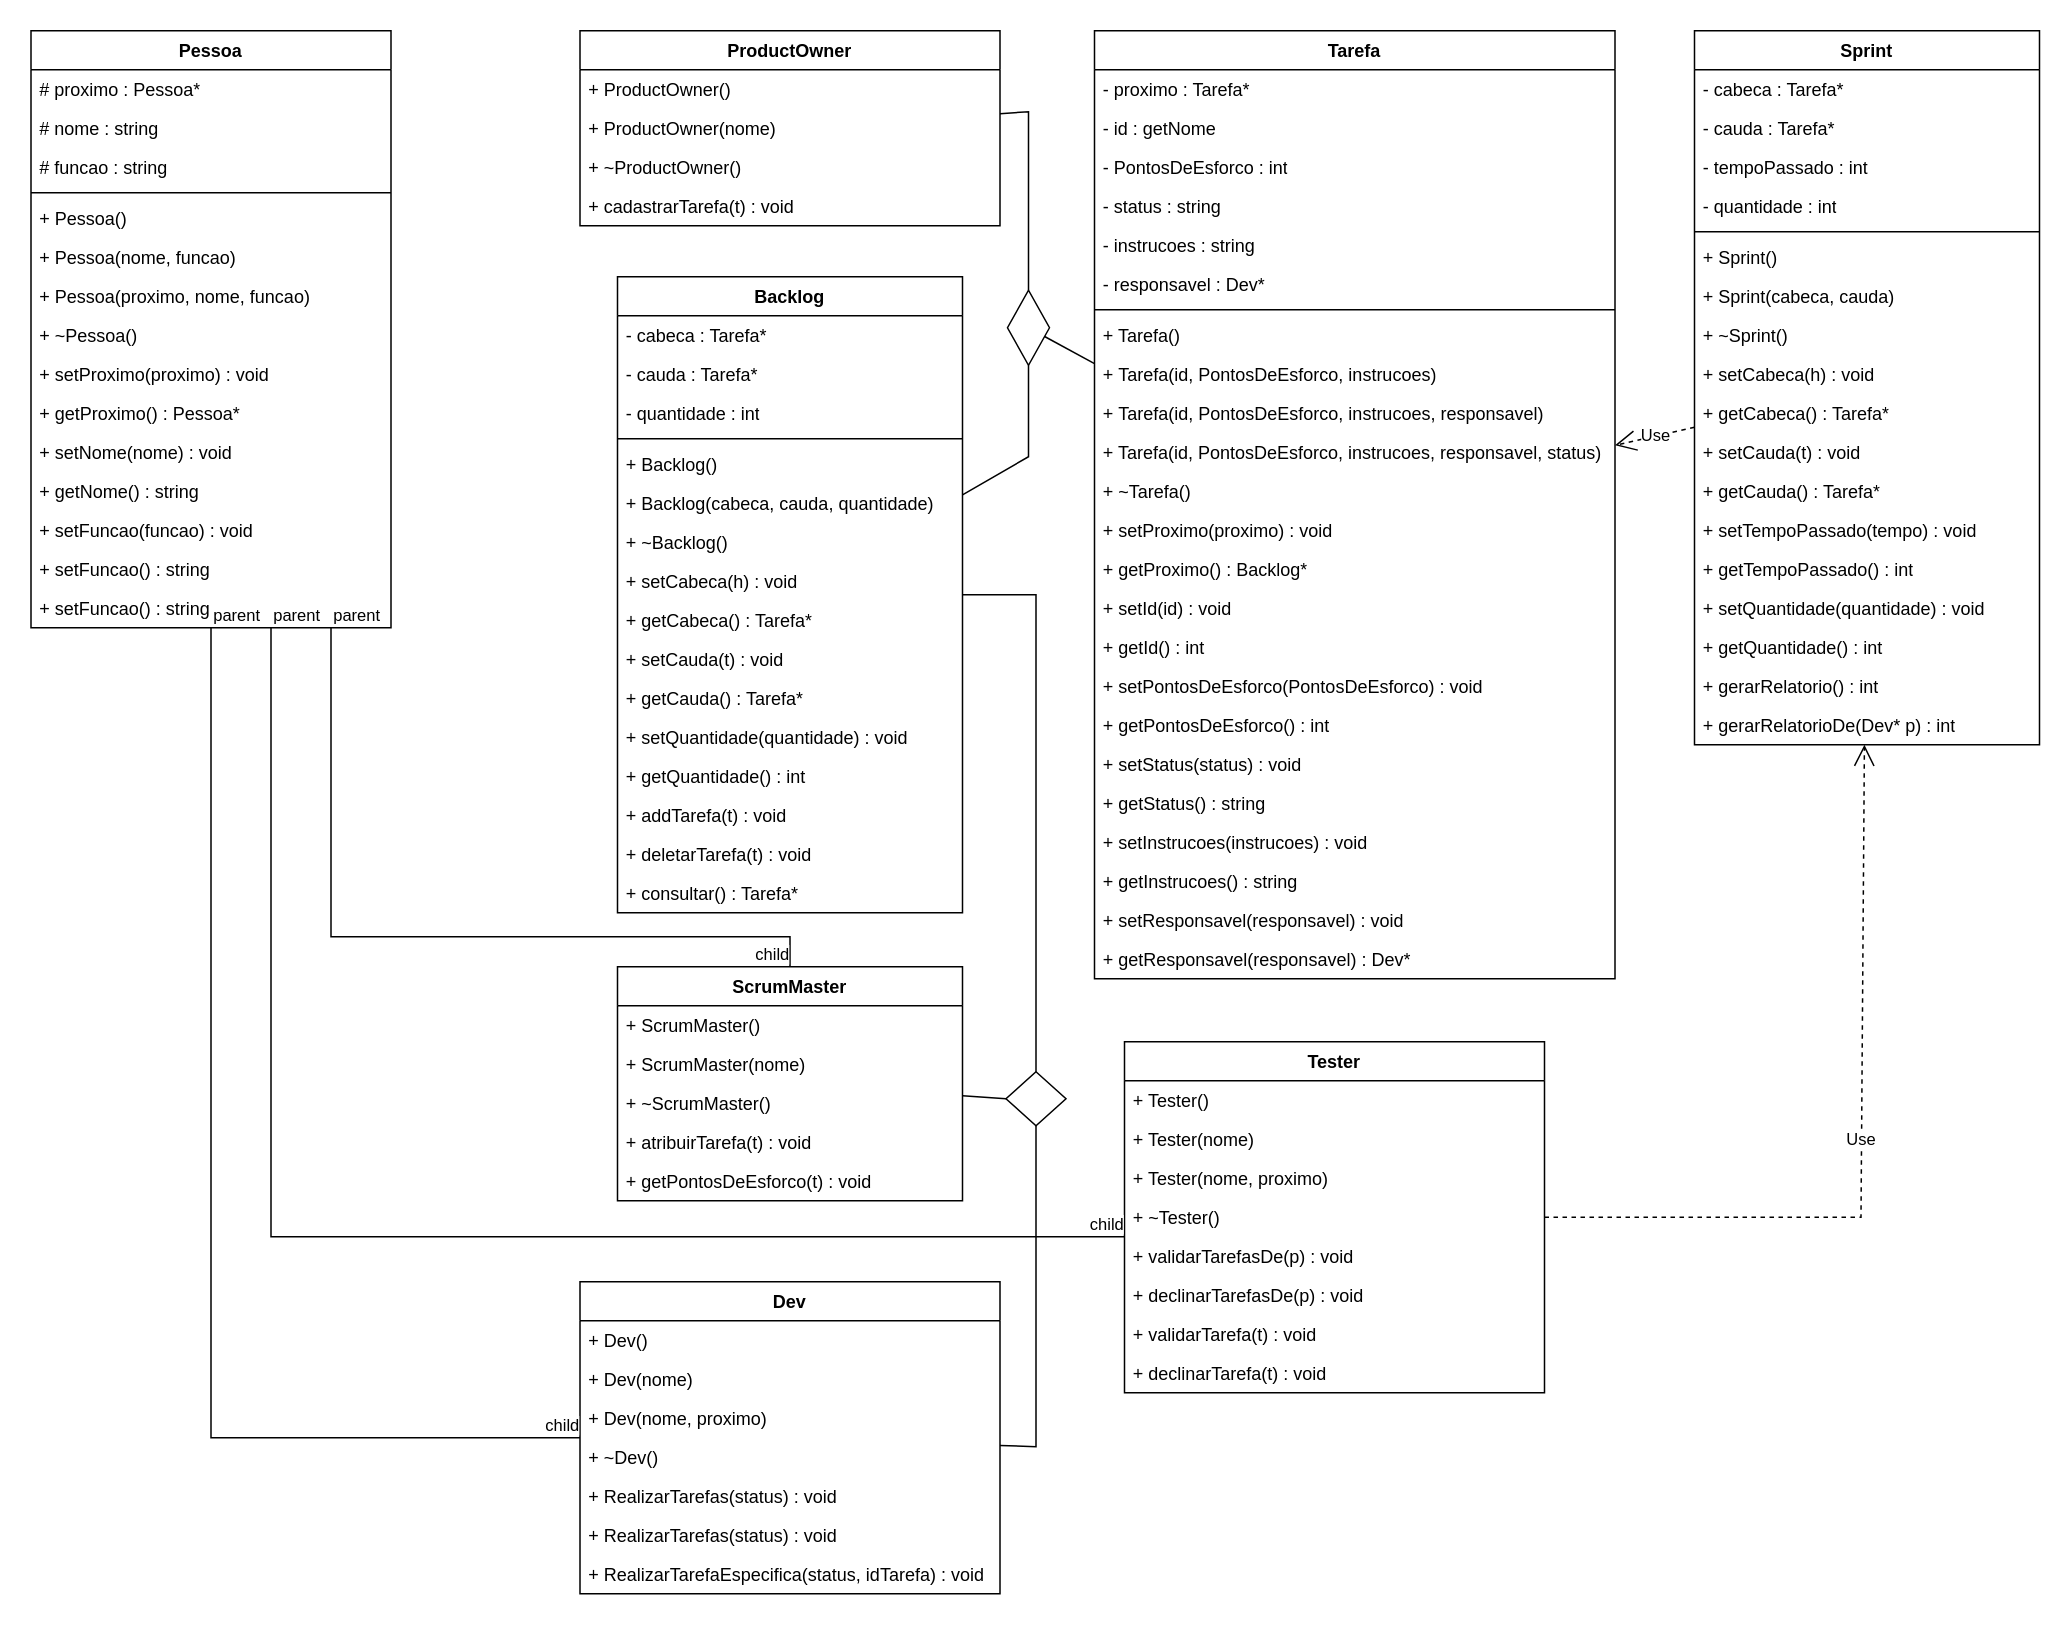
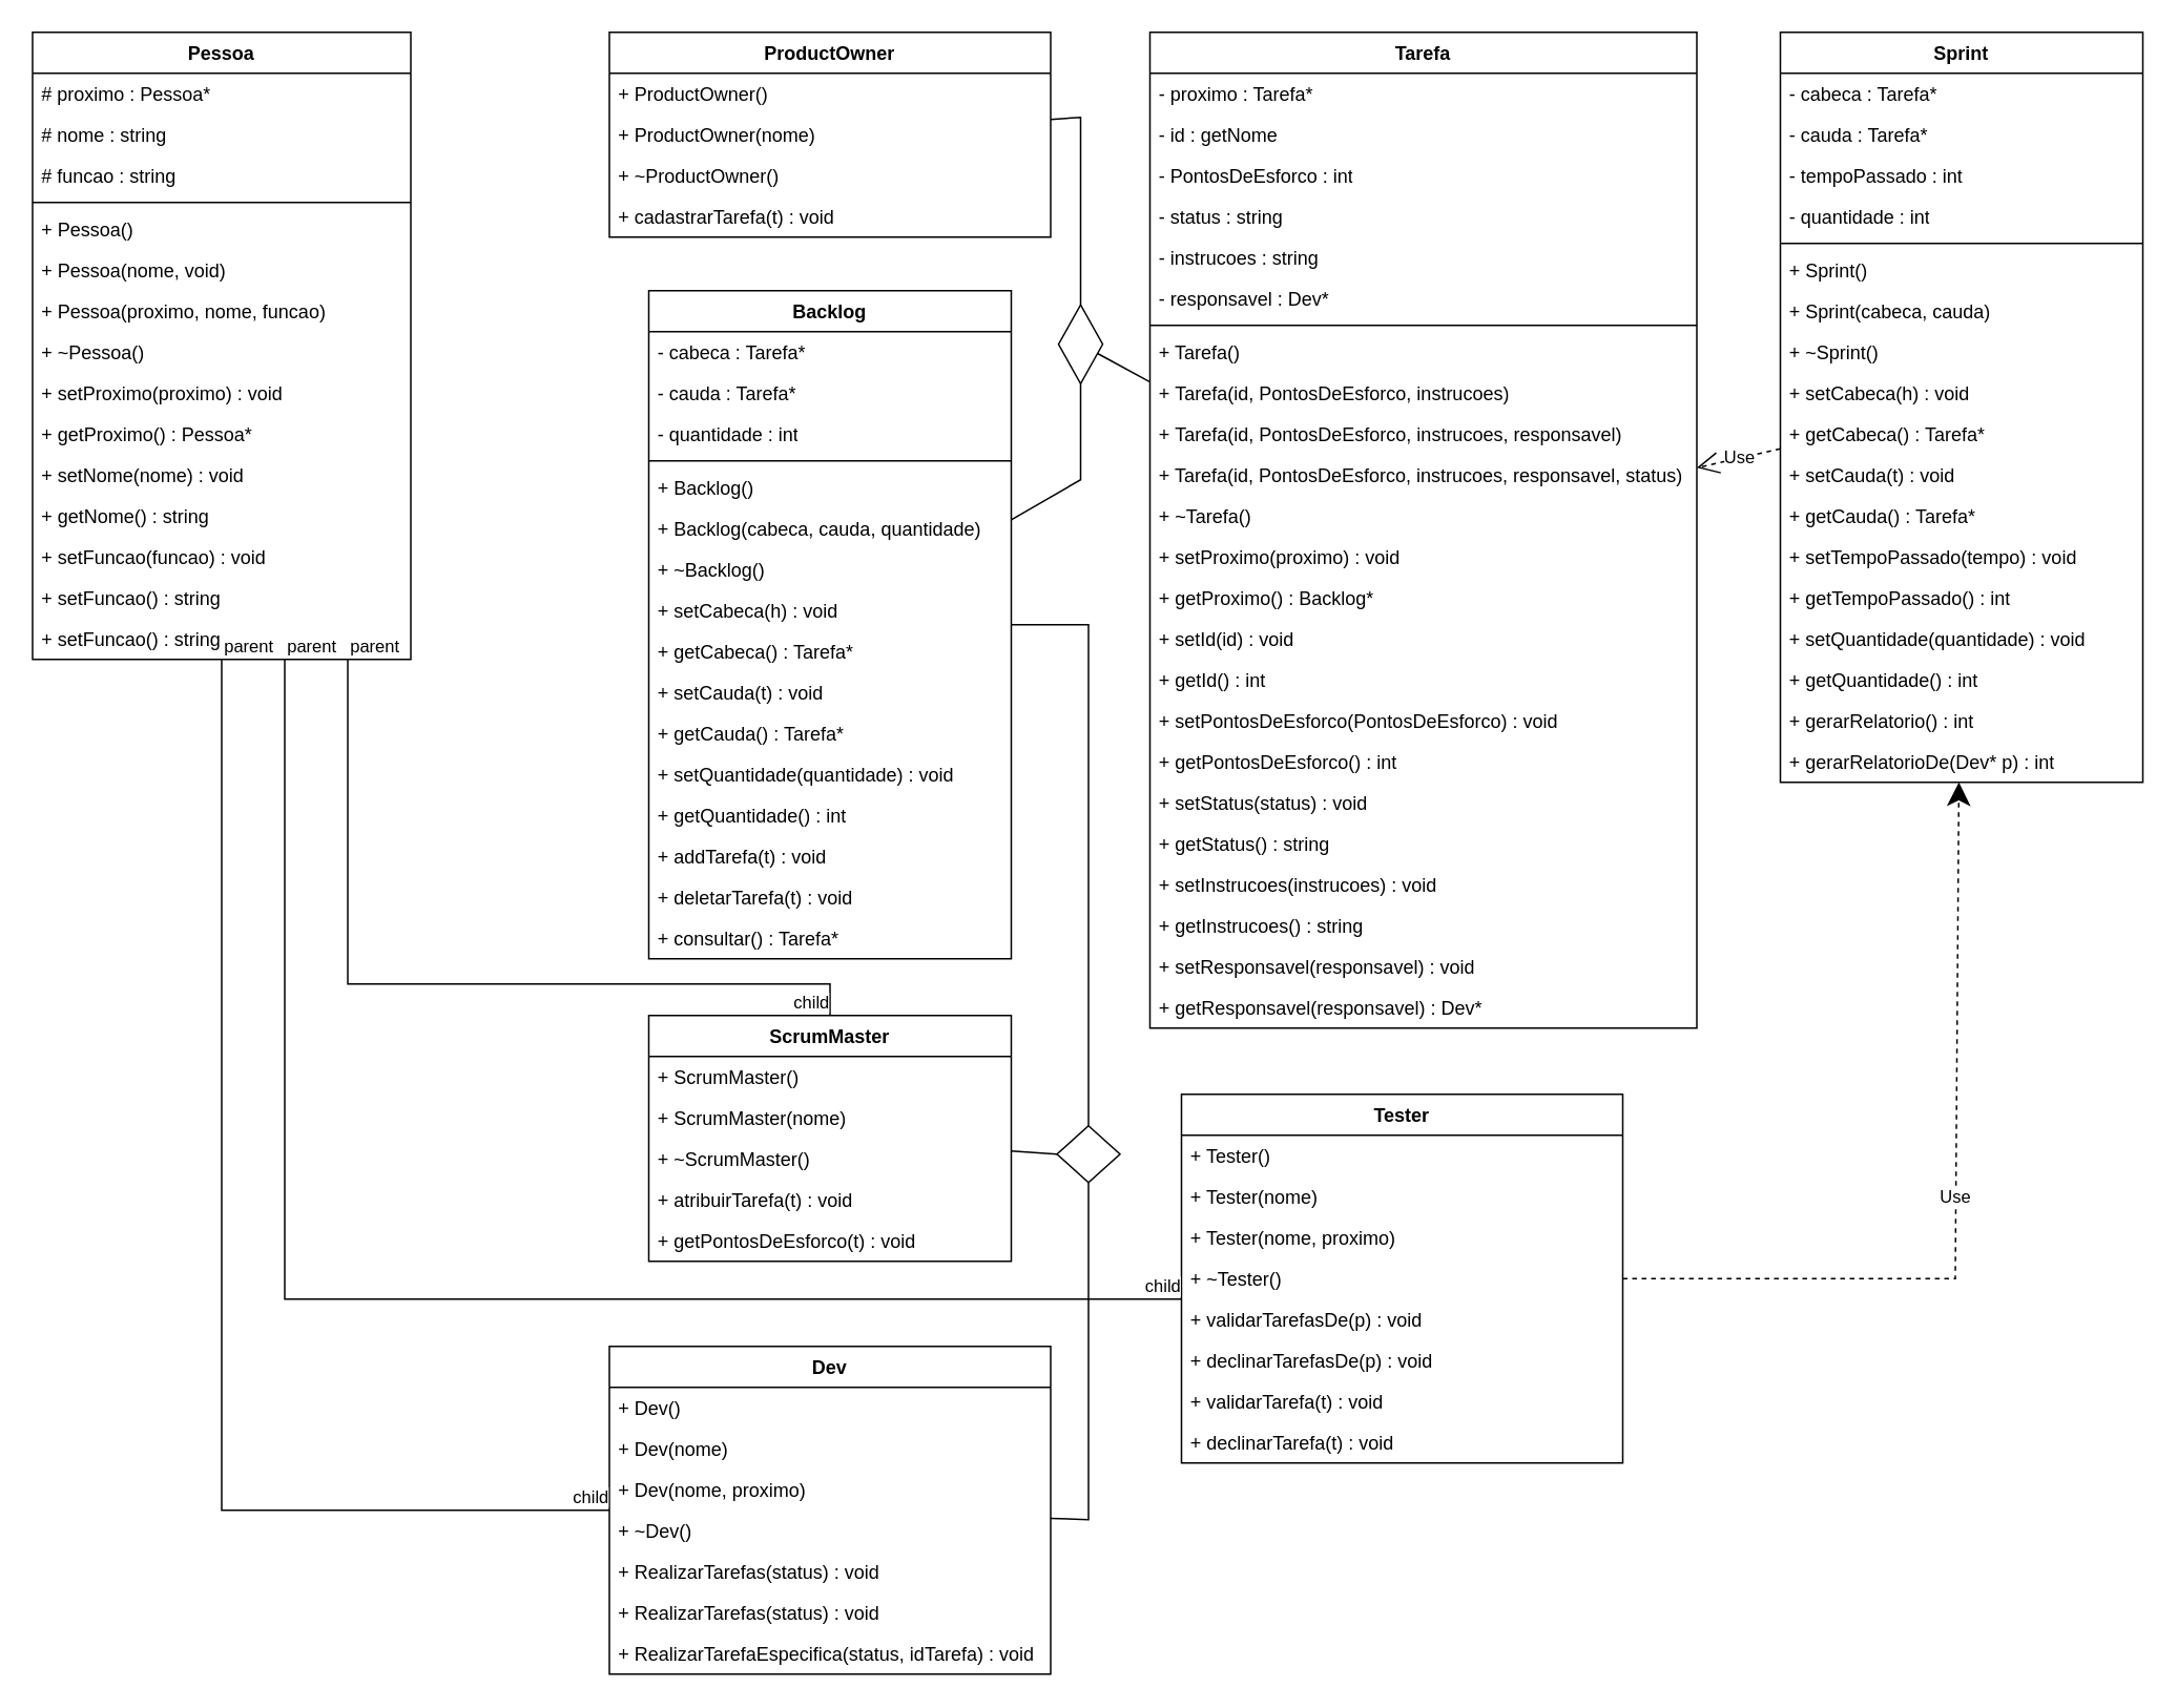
- <mxCell id="8" value="+ Pessoa(nome, funcao)" style="text;strokeColor=none;fillColor=none;align=left;verticalAlign=top;spacingLeft=4;spacingRight=4;overflow=hidden;rotatable=0;points=[[0,0.5],[1,0.5]];portConstraint=eastwest;whiteSpace=wrap;html=1;" parent="2" vertex="1"><mxGeometry y="138" width="240" height="26" as="geometry" /></mxCell>
+ <mxCell id="8" value="+ Pessoa(nome, void)" style="text;strokeColor=none;fillColor=none;align=left;verticalAlign=top;spacingLeft=4;spacingRight=4;overflow=hidden;rotatable=0;points=[[0,0.5],[1,0.5]];portConstraint=eastwest;whiteSpace=wrap;html=1;" parent="2" vertex="1"><mxGeometry y="138" width="240" height="26" as="geometry" /></mxCell>
- <mxCell id="121" value="Use" style="endArrow=open;endSize=12;dashed=1;html=1;rounded=0;" edge="1" parent="1" source="48" target="82"><mxGeometry width="160" relative="1" as="geometry"><mxPoint x="1030" y="704" as="sourcePoint" /><mxPoint x="810" y="614" as="targetPoint" /><Array as="points"><mxPoint x="1240" y="811" /></Array></mxGeometry></mxCell>
+ <mxCell id="121" value="Use" style="endArrow=classic;endSize=12;dashed=1;html=1;rounded=0;" edge="1" parent="1" source="48" target="82"><mxGeometry width="160" relative="1" as="geometry"><mxPoint x="1030" y="704" as="sourcePoint" /><mxPoint x="810" y="614" as="targetPoint" /><Array as="points"><mxPoint x="1240" y="811" /></Array></mxGeometry></mxCell>
